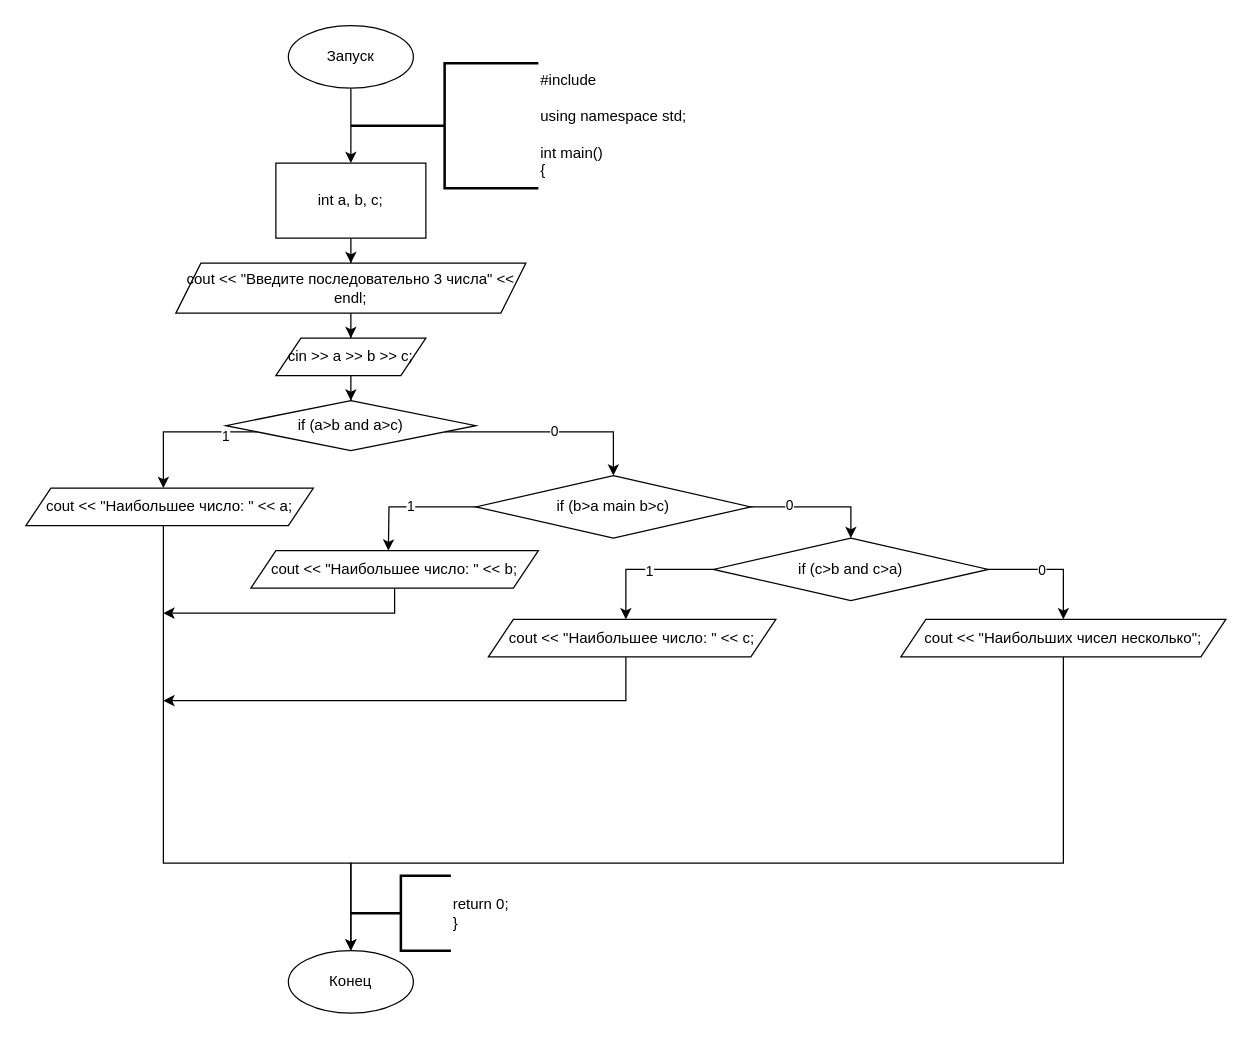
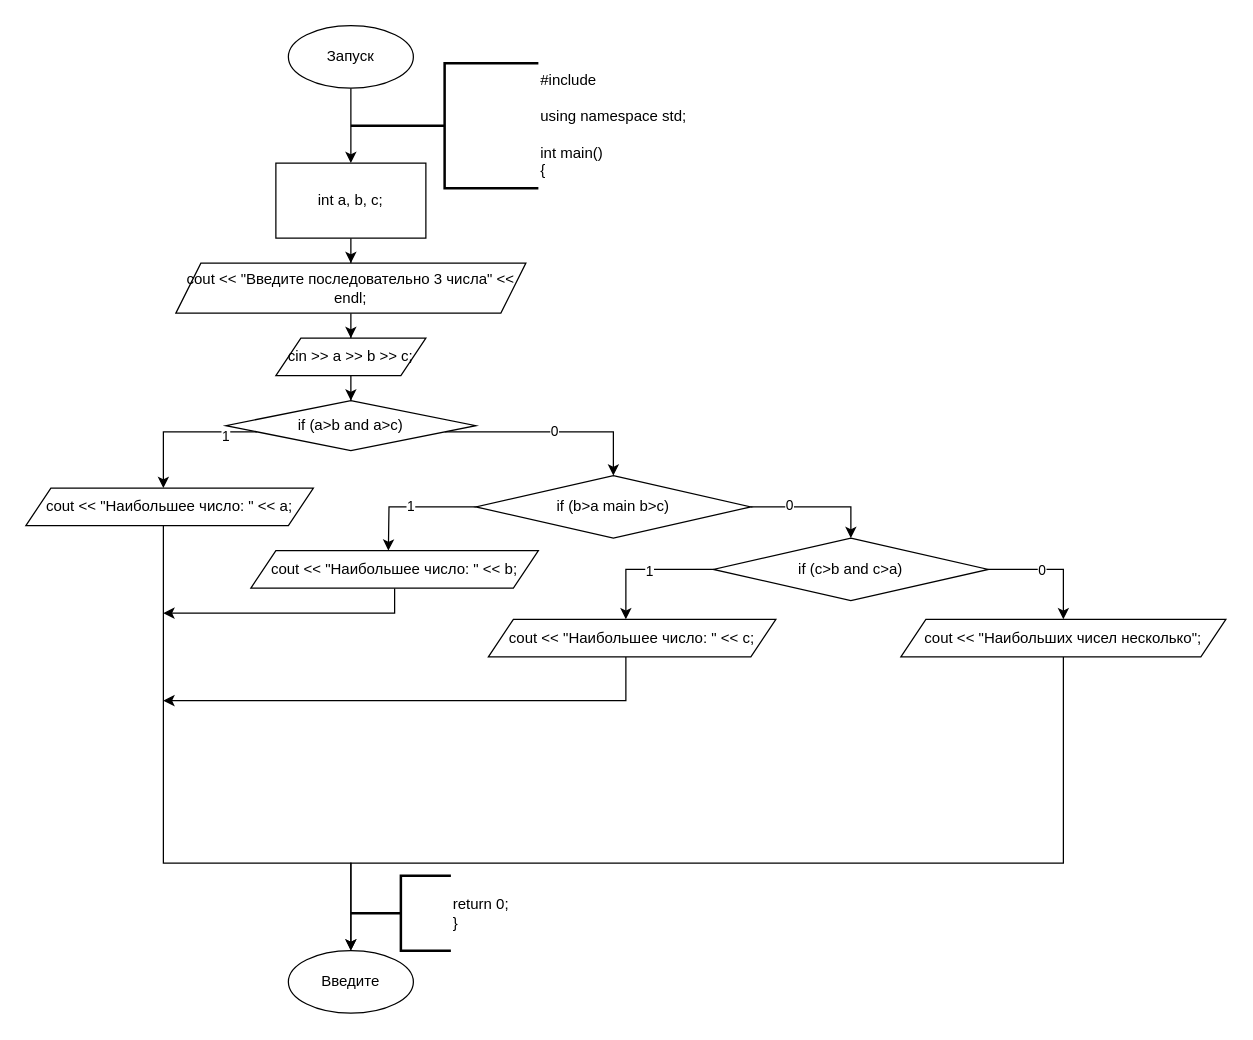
- <mxCell id="4" value="Конец" style="ellipse;whiteSpace=wrap;html=1;" vertex="1" parent="1"><mxGeometry x="230" y="760" width="100" height="50" as="geometry" /></mxCell>
+ <mxCell id="4" value="Введите" style="ellipse;whiteSpace=wrap;html=1;" vertex="1" parent="1"><mxGeometry x="230" y="760" width="100" height="50" as="geometry" /></mxCell>
